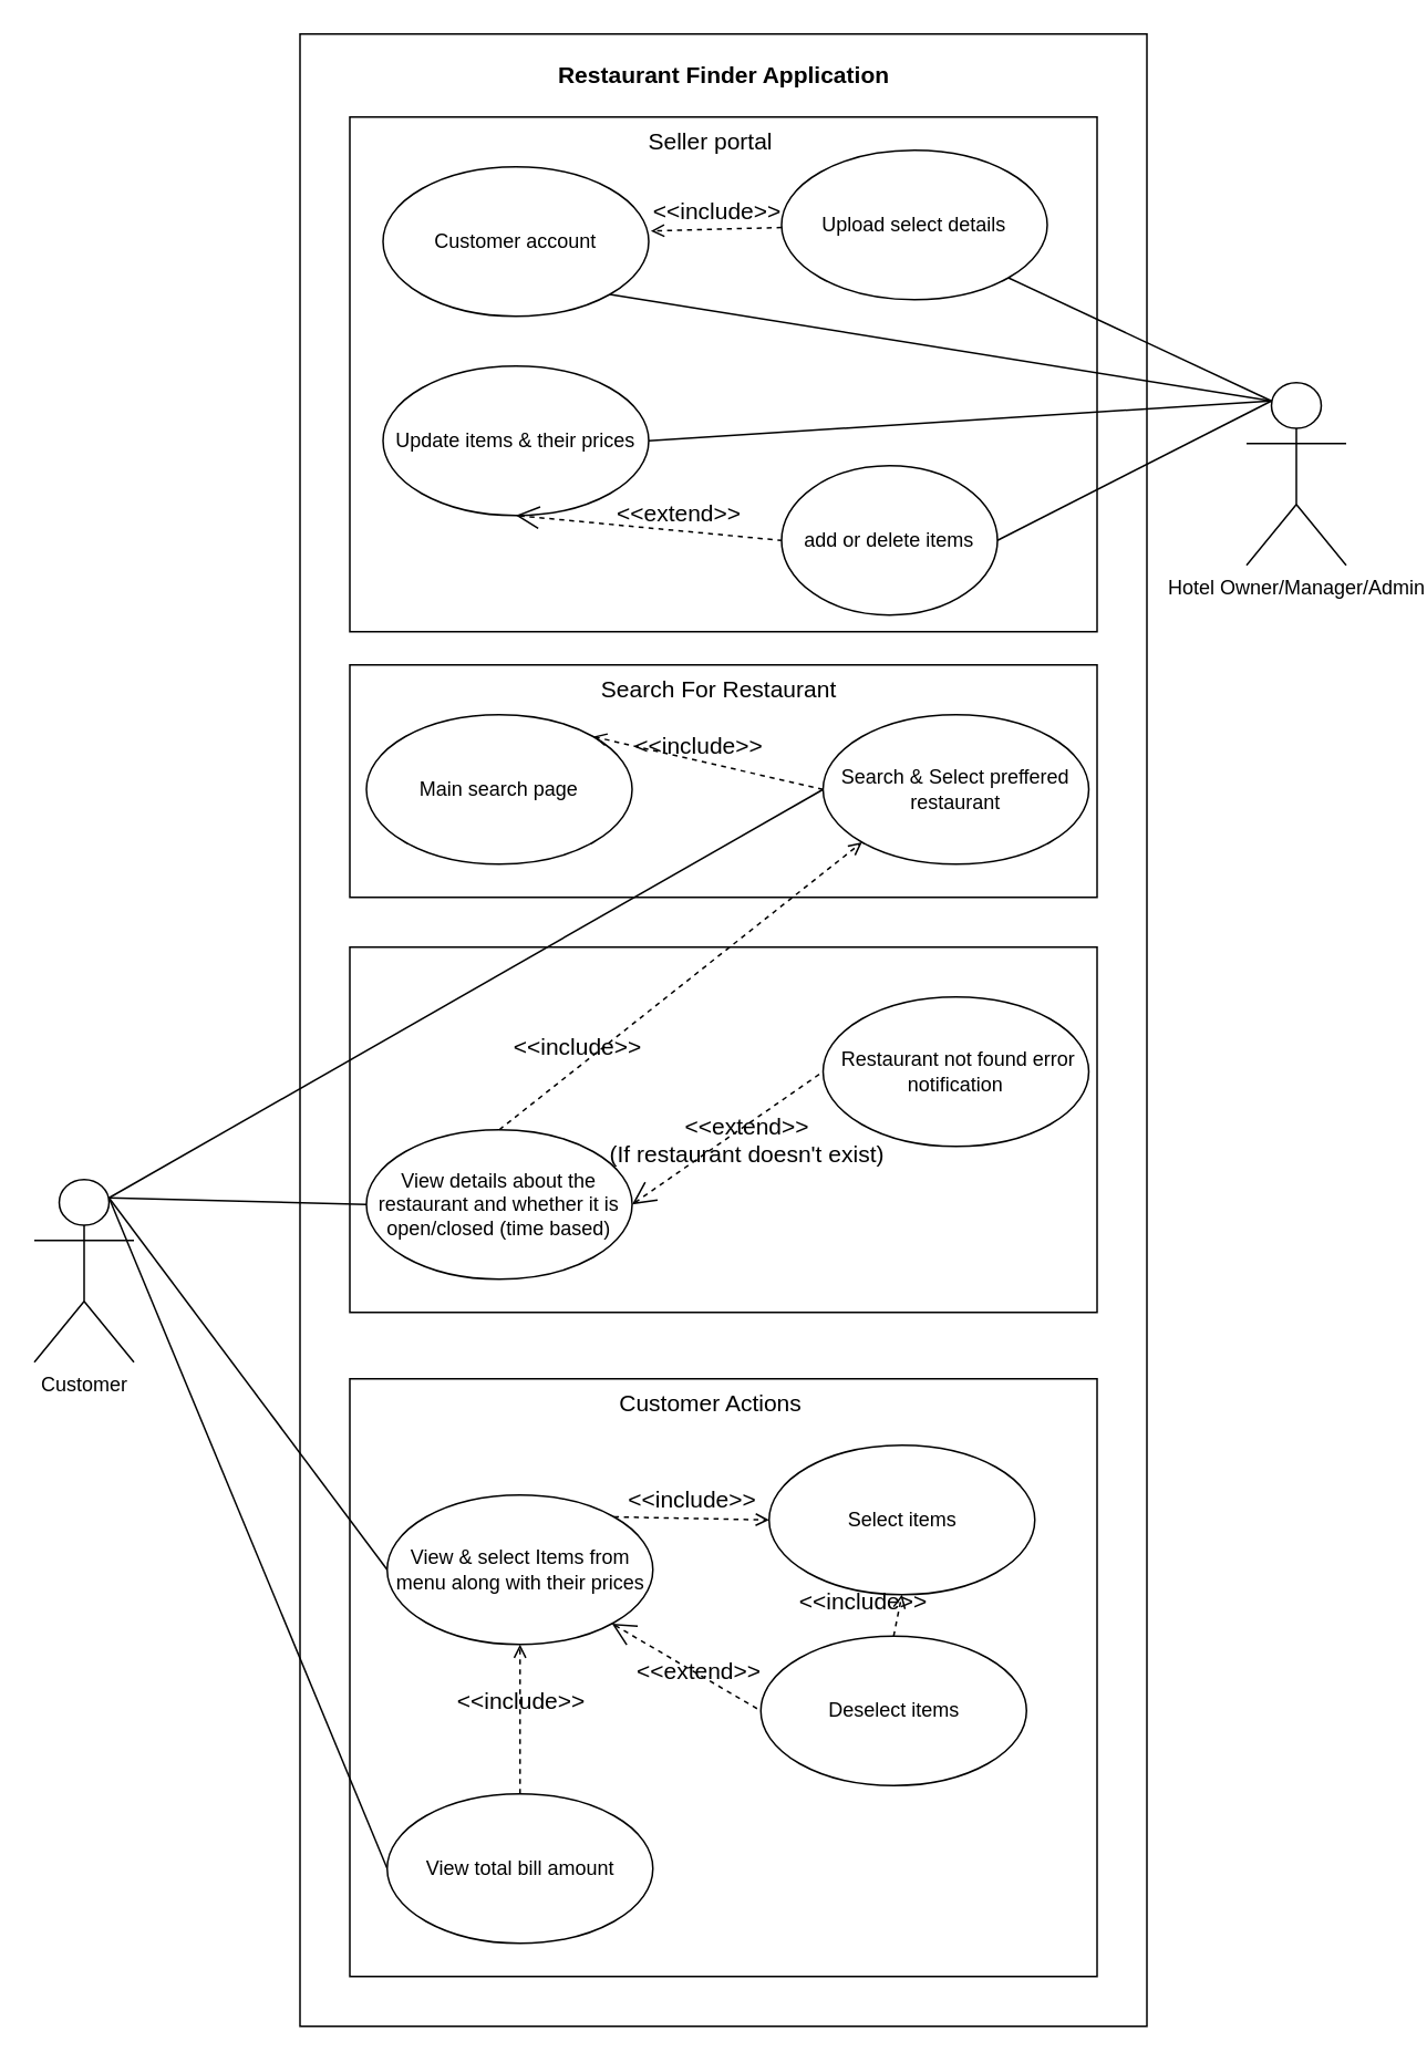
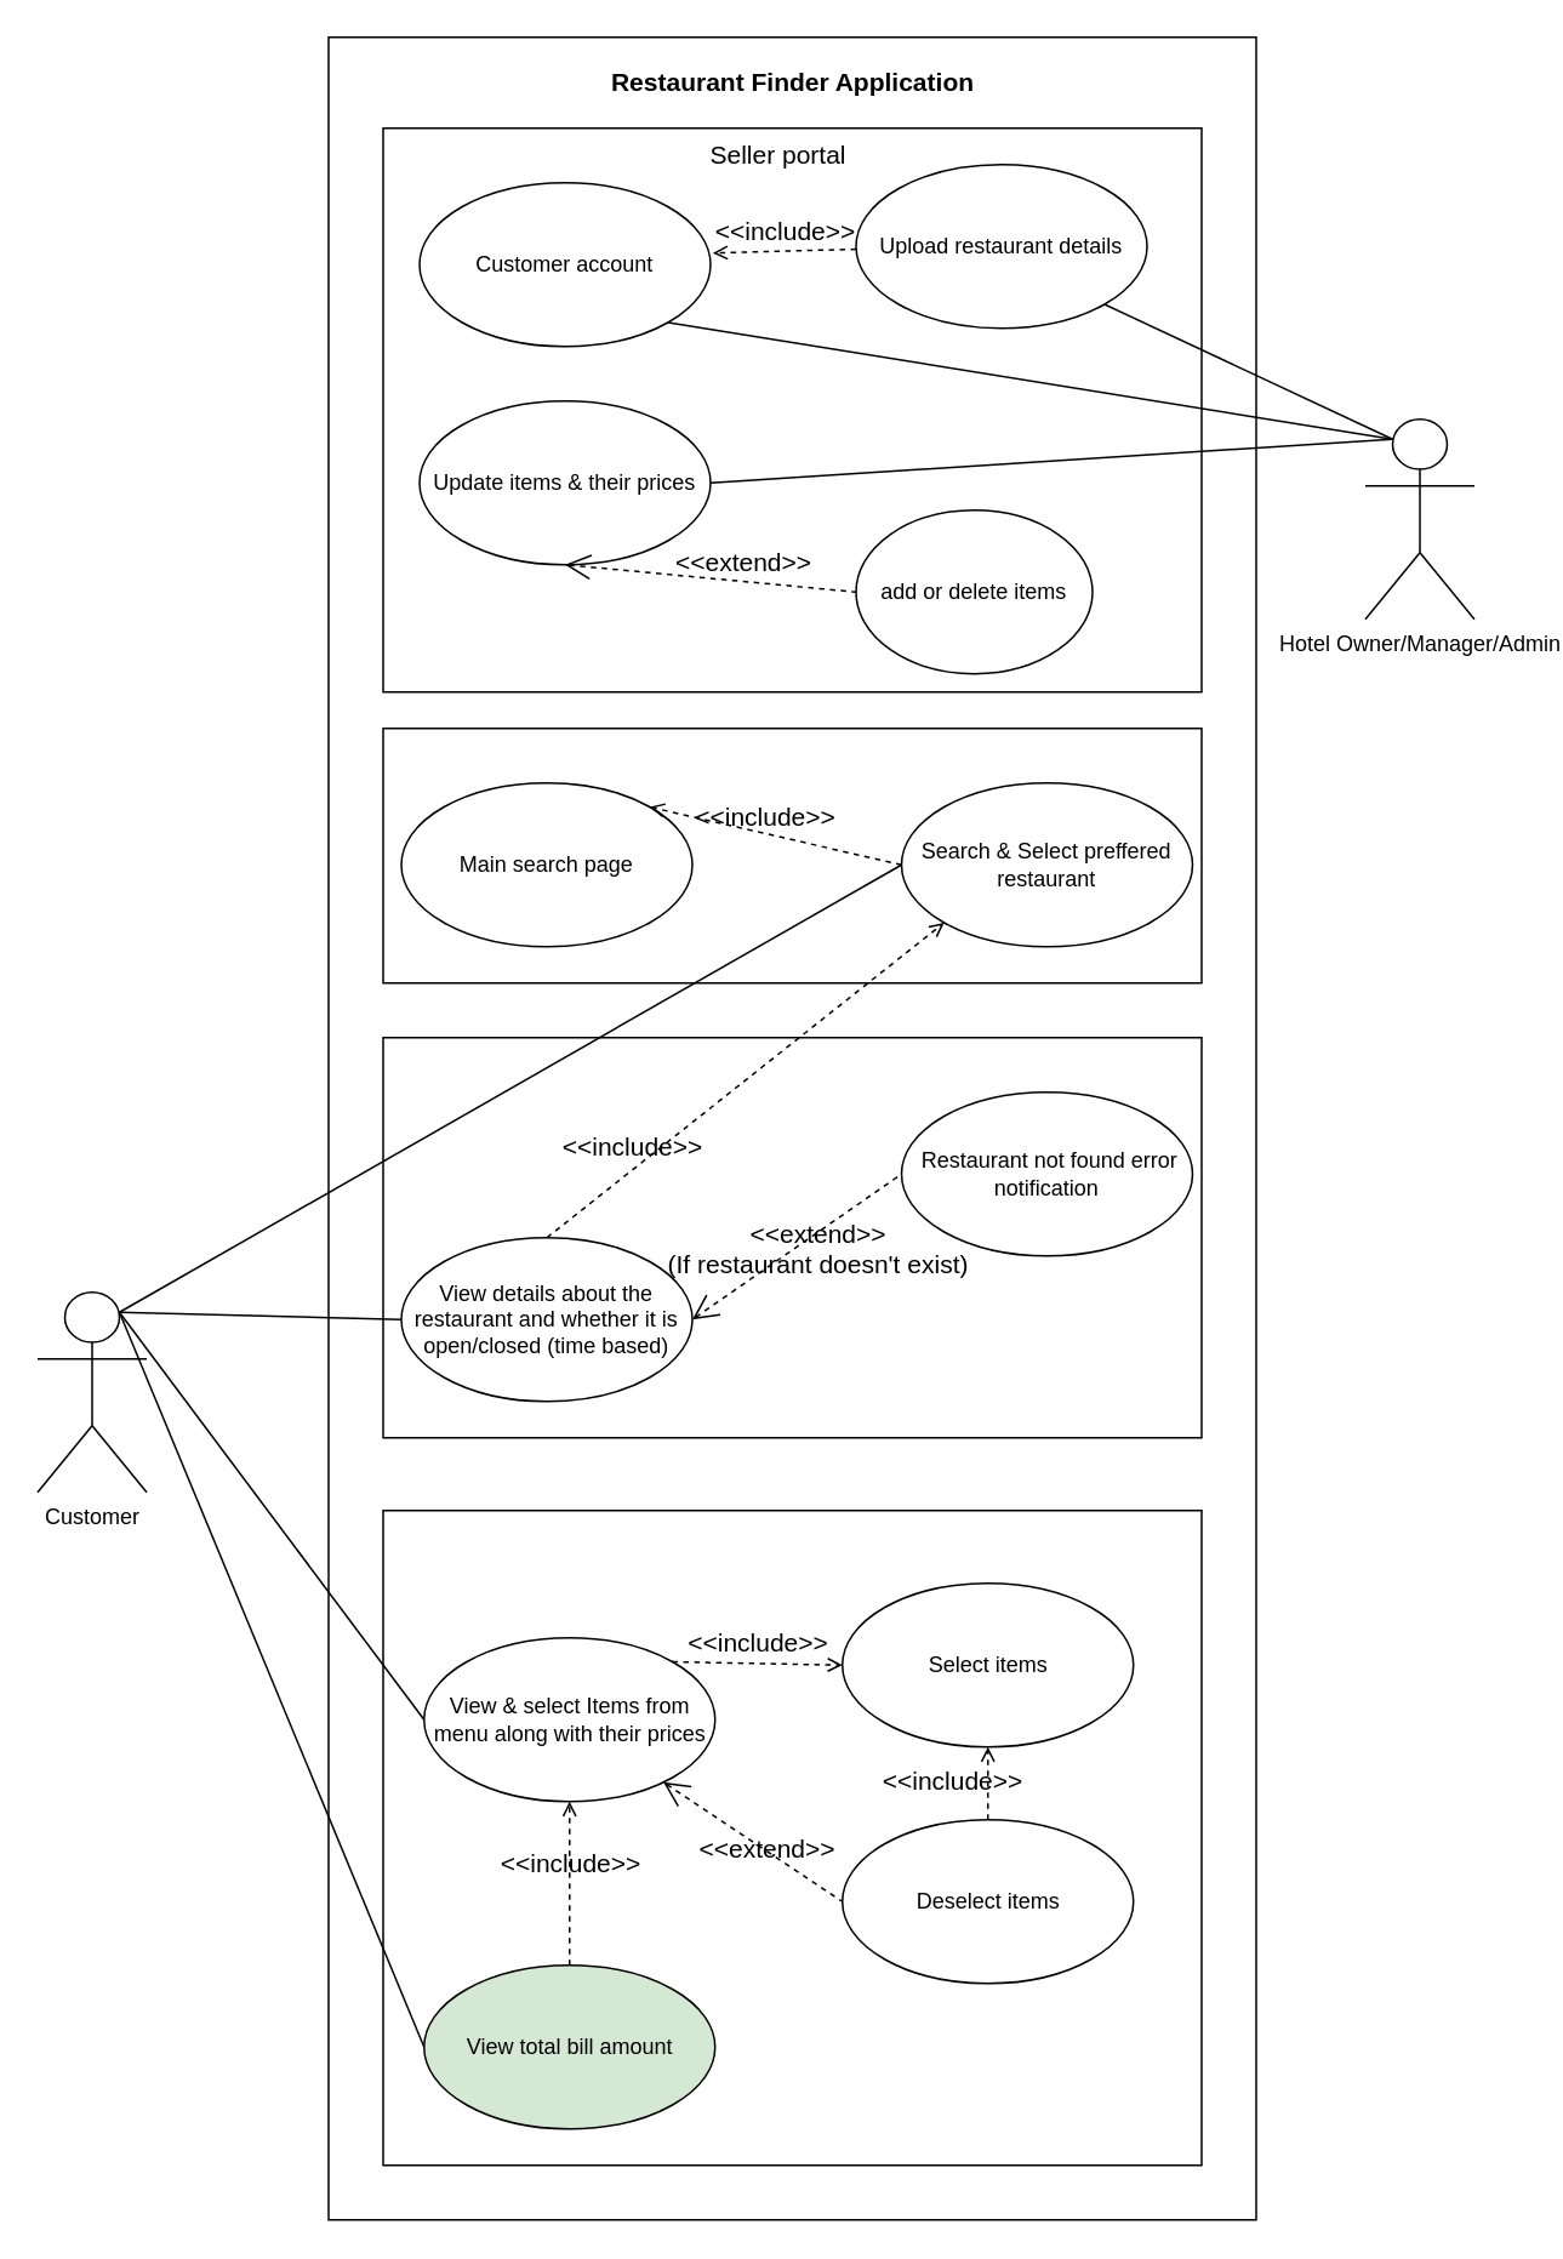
- <mxCell id="32" value="Upload select details" style="ellipse;whiteSpace=wrap;html=1;container=0;" parent="1" vertex="1"><mxGeometry x="470" y="90" width="160" height="90" as="geometry" /></mxCell>
+ <mxCell id="32" value="Upload restaurant details" style="ellipse;whiteSpace=wrap;html=1;container=0;" parent="1" vertex="1"><mxGeometry x="470" y="90" width="160" height="90" as="geometry" /></mxCell>
- <mxCell id="37" value="" style="edgeStyle=none;html=1;endArrow=none;verticalAlign=bottom;rounded=0;fontSize=14;exitX=1;exitY=0.5;exitDx=0;exitDy=0;entryX=0.25;entryY=0.1;entryDx=0;entryDy=0;entryPerimeter=0;" parent="1" source="31" target="19" edge="1"><mxGeometry width="160" relative="1" as="geometry"><mxPoint x="420" y="230" as="sourcePoint" /><mxPoint x="580" y="230" as="targetPoint" /></mxGeometry></mxCell>
- <mxCell id="9" value="Search For Restaurant" style="text;html=1;strokeColor=none;fillColor=none;align=center;verticalAlign=middle;whiteSpace=wrap;rounded=0;fontSize=14;" parent="5" vertex="1"><mxGeometry x="140" width="165" height="30" as="geometry" /></mxCell>
- <mxCell id="42" value="Customer Actions" style="text;html=1;strokeColor=none;fillColor=none;align=center;verticalAlign=middle;whiteSpace=wrap;rounded=0;fontSize=14;" parent="1" vertex="1"><mxGeometry x="360" y="830" width="135" height="30" as="geometry" /></mxCell>
- <mxCell id="27" value="Deselect items" style="ellipse;whiteSpace=wrap;html=1;" parent="1" vertex="1"><mxGeometry x="457.5" y="985" width="160" height="90" as="geometry" /></mxCell>
+ <mxCell id="27" value="Deselect items" style="ellipse;whiteSpace=wrap;html=1;" parent="1" vertex="1"><mxGeometry x="462.5" y="1000" width="160" height="90" as="geometry" /></mxCell>
- <mxCell id="21" value="View total bill amount" style="ellipse;whiteSpace=wrap;html=1;" parent="1" vertex="1"><mxGeometry x="232.5" y="1080" width="160" height="90" as="geometry" /></mxCell>
+ <mxCell id="21" value="View total bill amount" style="ellipse;whiteSpace=wrap;html=1;fillColor=#d5e8d4;" parent="1" vertex="1"><mxGeometry x="232.5" y="1080" width="160" height="90" as="geometry" /></mxCell>
